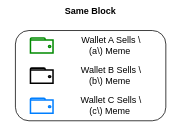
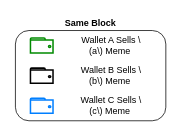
- <mxCell id="3" value="&lt;b&gt;Same Block&lt;/b&gt;" style="text;html=1;align=center;verticalAlign=middle;whiteSpace=wrap;rounded=0;" parent="1" vertex="1"><mxGeometry x="80" y="5" width="80" height="20" as="geometry" /></mxCell>
+ <mxCell id="3" value="&lt;b&gt;Same Block&lt;/b&gt;" style="text;html=1;align=center;verticalAlign=middle;whiteSpace=wrap;rounded=0;" parent="1" vertex="1"><mxGeometry x="80" y="20" width="80" height="20" as="geometry" /></mxCell>
